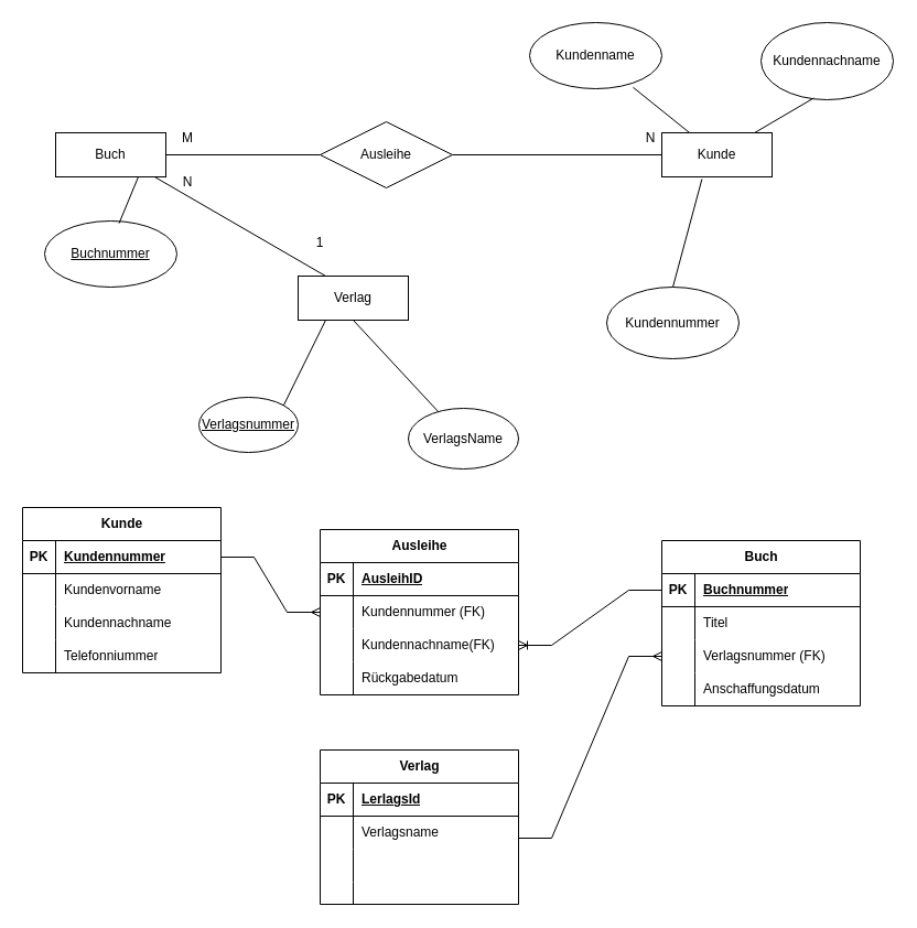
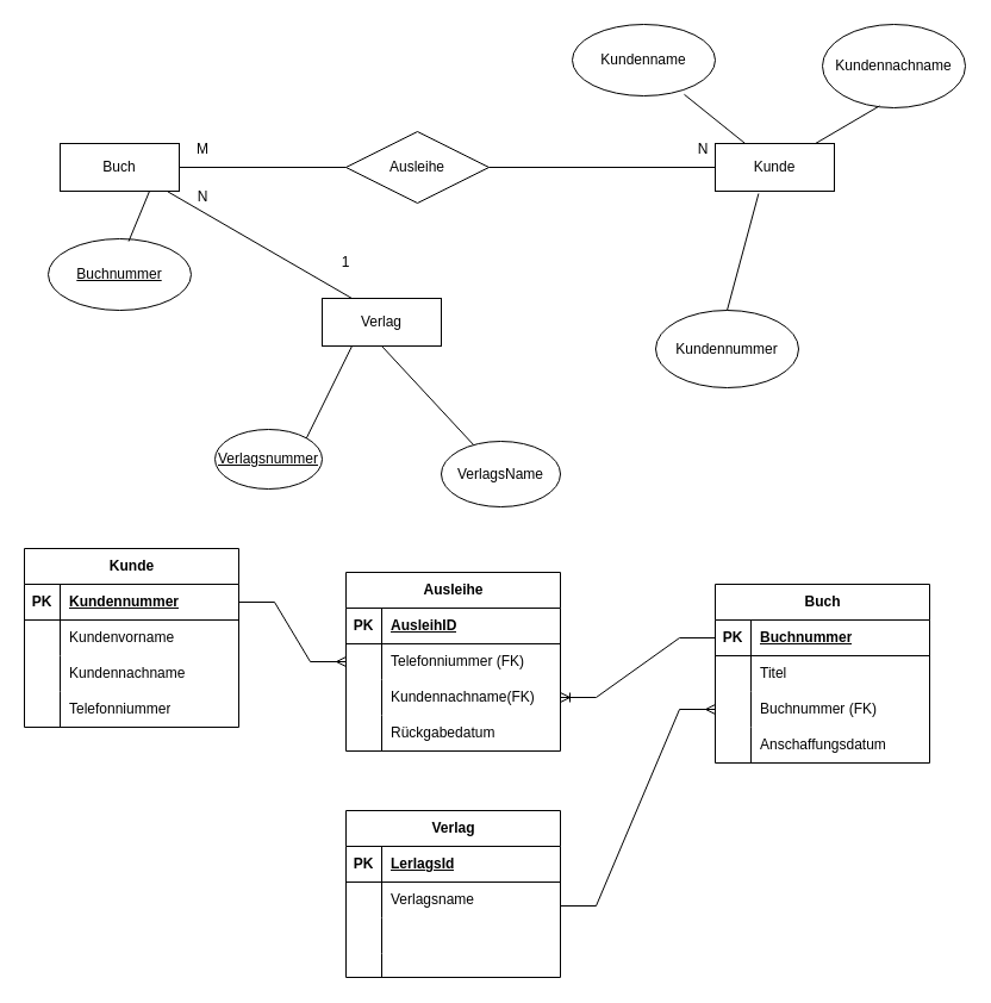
- <mxCell id="44" value="Kundennummer (FK)" style="shape=partialRectangle;connectable=0;fillColor=none;top=0;left=0;bottom=0;right=0;align=left;spacingLeft=6;overflow=hidden;whiteSpace=wrap;html=1;" parent="42" vertex="1"><mxGeometry x="30" width="150" height="30" as="geometry"><mxRectangle width="150" height="30" as="alternateBounds" /></mxGeometry></mxCell>
+ <mxCell id="44" value="Telefonniummer (FK)" style="shape=partialRectangle;connectable=0;fillColor=none;top=0;left=0;bottom=0;right=0;align=left;spacingLeft=6;overflow=hidden;whiteSpace=wrap;html=1;" parent="42" vertex="1"><mxGeometry x="30" width="150" height="30" as="geometry"><mxRectangle width="150" height="30" as="alternateBounds" /></mxGeometry></mxCell>
- <mxCell id="60" value="Verlagsnummer (FK)" style="shape=partialRectangle;connectable=0;fillColor=none;top=0;left=0;bottom=0;right=0;align=left;spacingLeft=6;overflow=hidden;whiteSpace=wrap;html=1;" parent="58" vertex="1"><mxGeometry x="30" width="150" height="30" as="geometry"><mxRectangle width="150" height="30" as="alternateBounds" /></mxGeometry></mxCell>
+ <mxCell id="60" value="Buchnummer (FK)" style="shape=partialRectangle;connectable=0;fillColor=none;top=0;left=0;bottom=0;right=0;align=left;spacingLeft=6;overflow=hidden;whiteSpace=wrap;html=1;" parent="58" vertex="1"><mxGeometry x="30" width="150" height="30" as="geometry"><mxRectangle width="150" height="30" as="alternateBounds" /></mxGeometry></mxCell>
